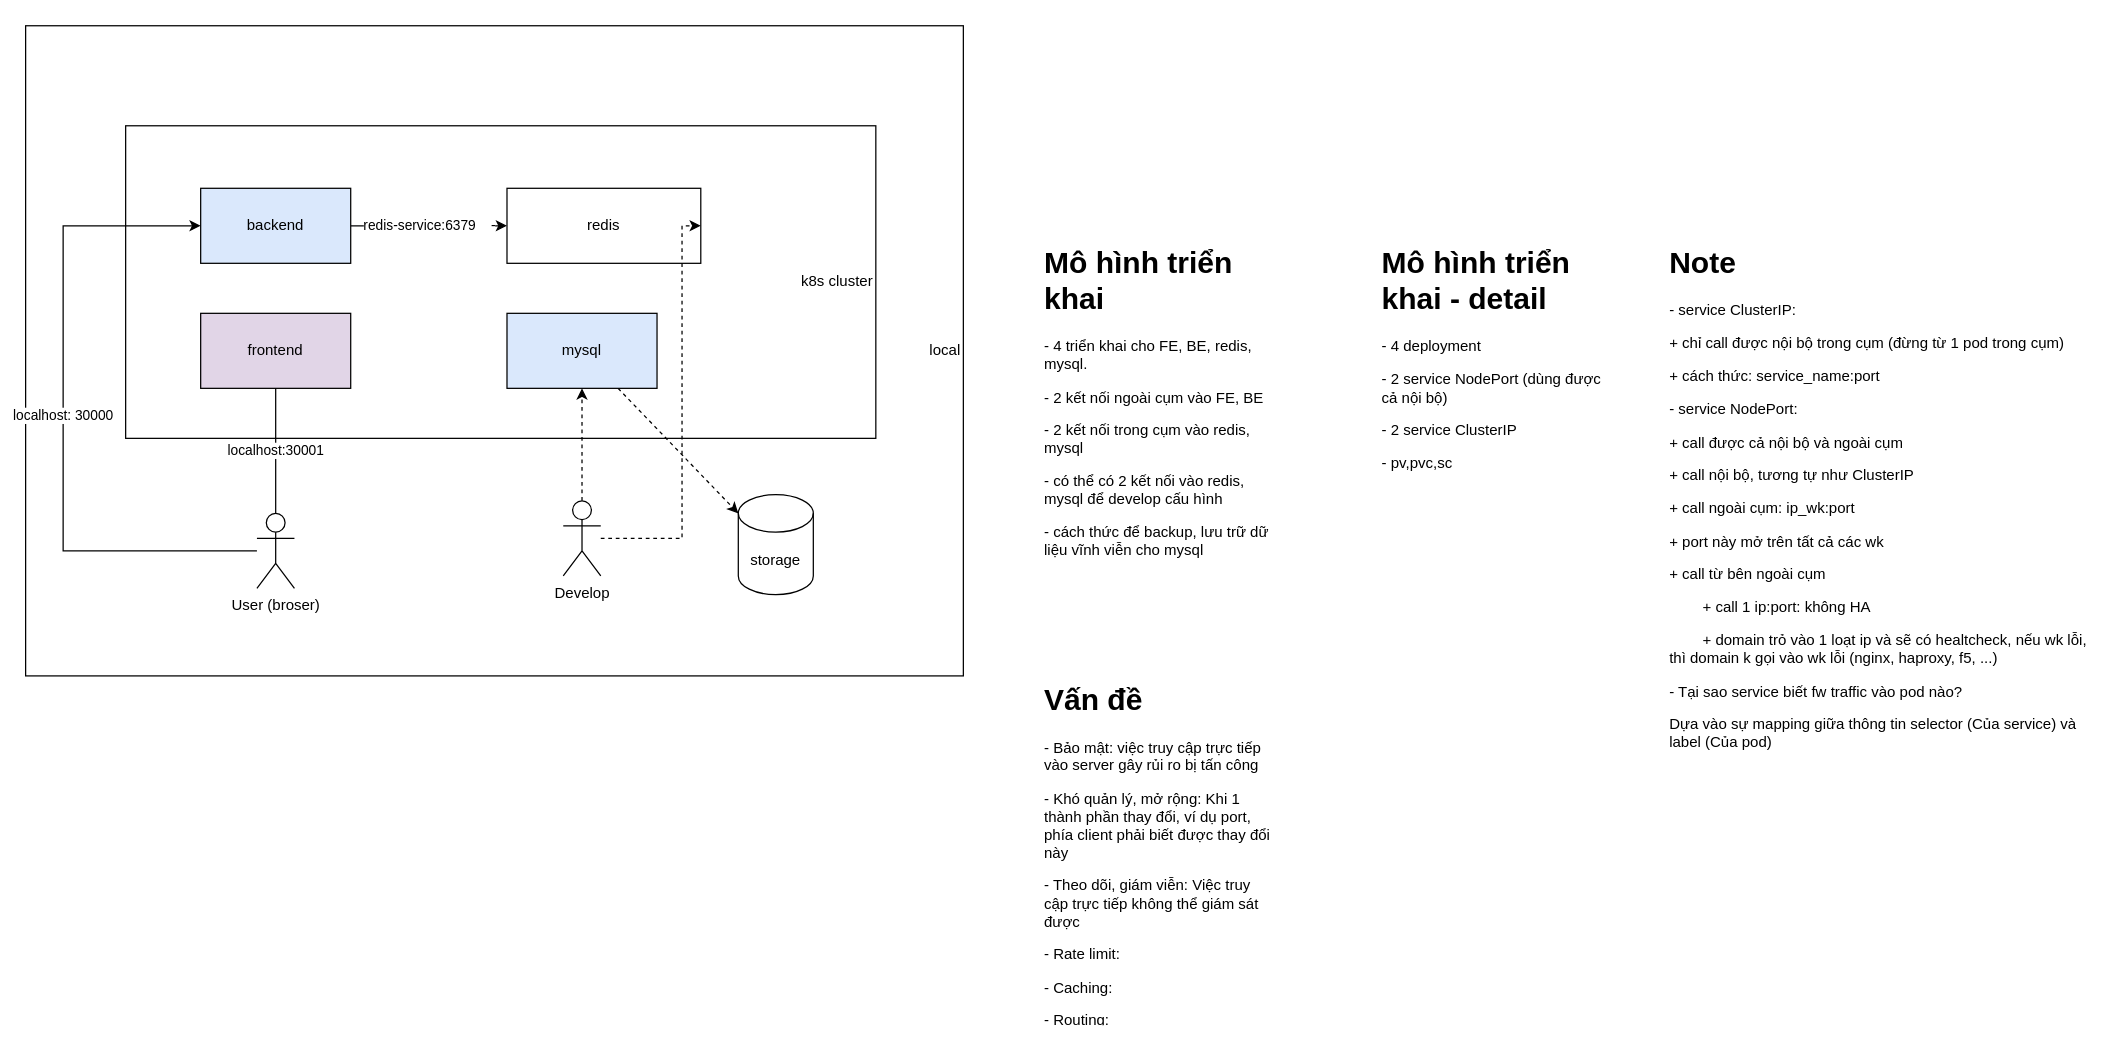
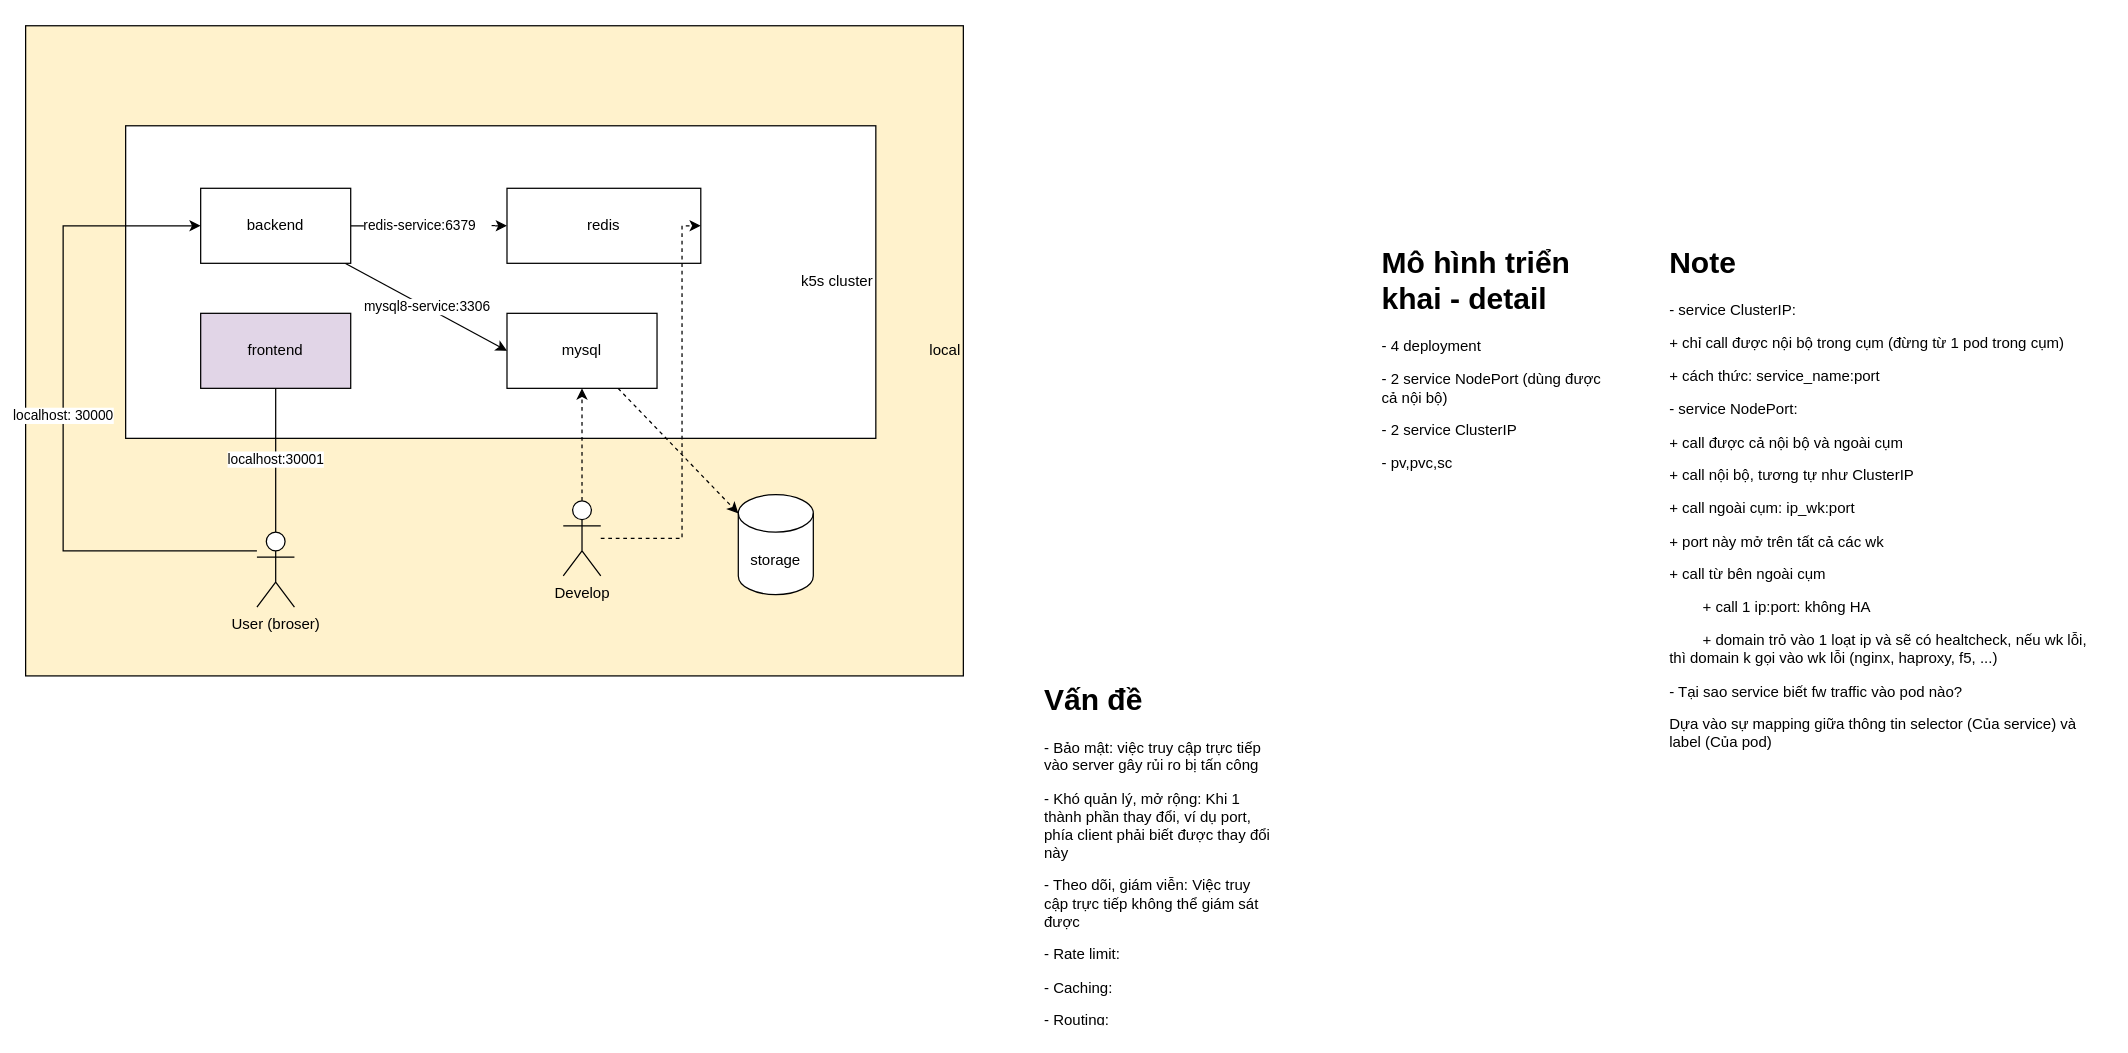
- <mxCell id="7" value="backend" style="rounded=0;whiteSpace=wrap;html=1;fillColor=#dae8fc;" parent="1" vertex="1"><mxGeometry x="160" y="150" width="120" height="60" as="geometry" /></mxCell>
+ <mxCell id="7" value="backend" style="rounded=0;whiteSpace=wrap;html=1;" parent="1" vertex="1"><mxGeometry x="160" y="150" width="120" height="60" as="geometry" /></mxCell>
- <mxCell id="3" value="k8s cluster" style="rounded=0;whiteSpace=wrap;html=1;align=right;" parent="1" vertex="1"><mxGeometry x="100" y="100" width="600" height="250" as="geometry" /></mxCell>
+ <mxCell id="3" value="k5s cluster" style="rounded=0;whiteSpace=wrap;html=1;align=right;" parent="1" vertex="1"><mxGeometry x="100" y="100" width="600" height="250" as="geometry" /></mxCell>
+ <mxCell id="6" value="mysql8-service:3306" style="rounded=0;orthogonalLoop=1;jettySize=auto;html=1;entryX=0;entryY=0.5;entryDx=0;entryDy=0;" parent="1" source="7" target="10" edge="1"><mxGeometry relative="1" as="geometry" /></mxCell>
- <mxCell id="10" value="mysql" style="rounded=0;whiteSpace=wrap;html=1;fillColor=#dae8fc;" parent="1" vertex="1"><mxGeometry x="405" y="250" width="120" height="60" as="geometry" /></mxCell>
+ <mxCell id="10" value="mysql" style="rounded=0;whiteSpace=wrap;html=1;" parent="1" vertex="1"><mxGeometry x="405" y="250" width="120" height="60" as="geometry" /></mxCell>
- <mxCell id="2" value="local" style="rounded=0;whiteSpace=wrap;html=1;align=right;" parent="1" vertex="1"><mxGeometry x="20" y="20" width="750" height="520" as="geometry" /></mxCell>
+ <mxCell id="2" value="local" style="rounded=0;whiteSpace=wrap;html=1;align=right;fillColor=#fff2cc;" parent="1" vertex="1"><mxGeometry x="20" y="20" width="750" height="520" as="geometry" /></mxCell>
- <mxCell id="17" value="&lt;h1&gt;Mô hình triển khai&lt;/h1&gt;&lt;p&gt;- 4 triển khai cho FE, BE, redis, mysql.&lt;/p&gt;&lt;p&gt;- 2 kết nối ngoài cụm vào FE, BE&lt;/p&gt;&lt;p&gt;- 2 kết nối trong cụm vào redis, mysql&lt;/p&gt;&lt;p&gt;- có thể có 2 kết nối vào redis, mysql để develop cấu hình&lt;/p&gt;&lt;p&gt;- cách thức để backup, lưu trữ dữ liệu vĩnh viễn cho mysql&lt;/p&gt;" style="text;html=1;spacing=5;spacingTop=-20;whiteSpace=wrap;overflow=hidden;rounded=0;" parent="1" vertex="1"><mxGeometry x="830" y="190" width="190" height="280" as="geometry" /></mxCell>
- <mxCell id="13" value="User (broser)" style="shape=umlActor;verticalLabelPosition=bottom;verticalAlign=top;html=1;outlineConnect=0;" parent="1" vertex="1"><mxGeometry x="205" y="410" width="30" height="60" as="geometry" /></mxCell>
+ <mxCell id="13" value="User (broser)" style="shape=umlActor;verticalLabelPosition=bottom;verticalAlign=top;html=1;outlineConnect=0;" parent="1" vertex="1"><mxGeometry x="205" y="425" width="30" height="60" as="geometry" /></mxCell>
